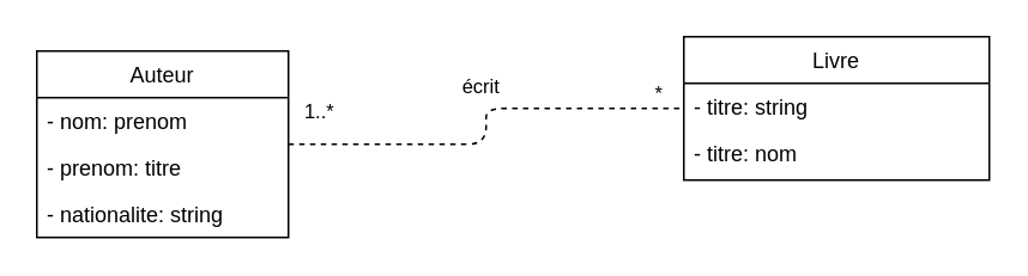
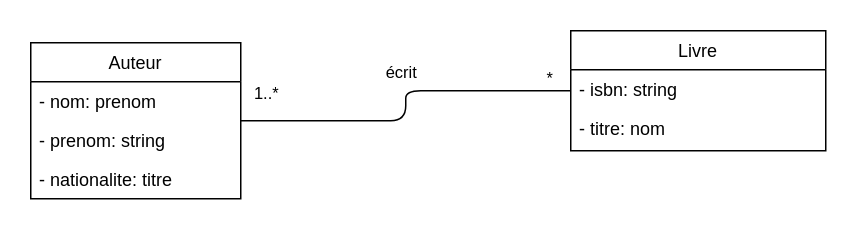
- <mxCell id="7" value="- titre: string" style="text;strokeColor=none;fillColor=none;align=left;verticalAlign=top;spacingLeft=4;spacingRight=4;overflow=hidden;rotatable=0;points=[[0,0.5],[1,0.5]];portConstraint=eastwest;" parent="6" vertex="1"><mxGeometry y="26" width="170" height="26" as="geometry" /></mxCell>
+ <mxCell id="7" value="- isbn: string" style="text;strokeColor=none;fillColor=none;align=left;verticalAlign=top;spacingLeft=4;spacingRight=4;overflow=hidden;rotatable=0;points=[[0,0.5],[1,0.5]];portConstraint=eastwest;" parent="6" vertex="1"><mxGeometry y="26" width="170" height="26" as="geometry" /></mxCell>
- <mxCell id="9" value="" style="endArrow=none;html=1;edgeStyle=orthogonalEdgeStyle;dashed=1;" parent="1" source="2" target="6" edge="1"><mxGeometry relative="1" as="geometry"><mxPoint x="170" y="190" as="sourcePoint" /><mxPoint x="330" y="190" as="targetPoint" /></mxGeometry></mxCell>
+ <mxCell id="9" value="" style="endArrow=none;html=1;edgeStyle=orthogonalEdgeStyle;" parent="1" source="2" target="6" edge="1"><mxGeometry relative="1" as="geometry"><mxPoint x="170" y="190" as="sourcePoint" /><mxPoint x="330" y="190" as="targetPoint" /></mxGeometry></mxCell>
- <mxCell id="4" value="- prenom: titre" style="text;strokeColor=none;fillColor=none;align=left;verticalAlign=top;spacingLeft=4;spacingRight=4;overflow=hidden;rotatable=0;points=[[0,0.5],[1,0.5]];portConstraint=eastwest;" parent="2" vertex="1"><mxGeometry y="52" width="140" height="26" as="geometry" /></mxCell>
+ <mxCell id="4" value="- prenom: string" style="text;strokeColor=none;fillColor=none;align=left;verticalAlign=top;spacingLeft=4;spacingRight=4;overflow=hidden;rotatable=0;points=[[0,0.5],[1,0.5]];portConstraint=eastwest;" parent="2" vertex="1"><mxGeometry y="52" width="140" height="26" as="geometry" /></mxCell>
- <mxCell id="5" value="- nationalite: string" style="text;strokeColor=none;fillColor=none;align=left;verticalAlign=top;spacingLeft=4;spacingRight=4;overflow=hidden;rotatable=0;points=[[0,0.5],[1,0.5]];portConstraint=eastwest;" vertex="1" parent="2"><mxGeometry y="78" width="140" height="26" as="geometry" /></mxCell>
+ <mxCell id="5" value="- nationalite: titre" style="text;strokeColor=none;fillColor=none;align=left;verticalAlign=top;spacingLeft=4;spacingRight=4;overflow=hidden;rotatable=0;points=[[0,0.5],[1,0.5]];portConstraint=eastwest;" vertex="1" parent="2"><mxGeometry y="78" width="140" height="26" as="geometry" /></mxCell>
